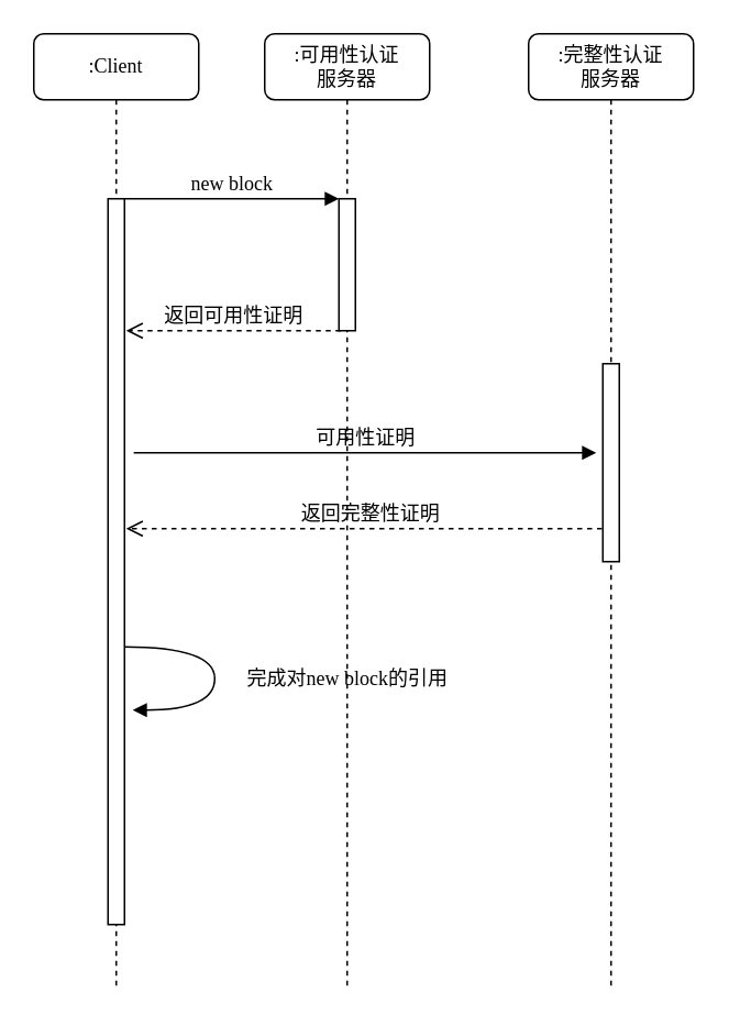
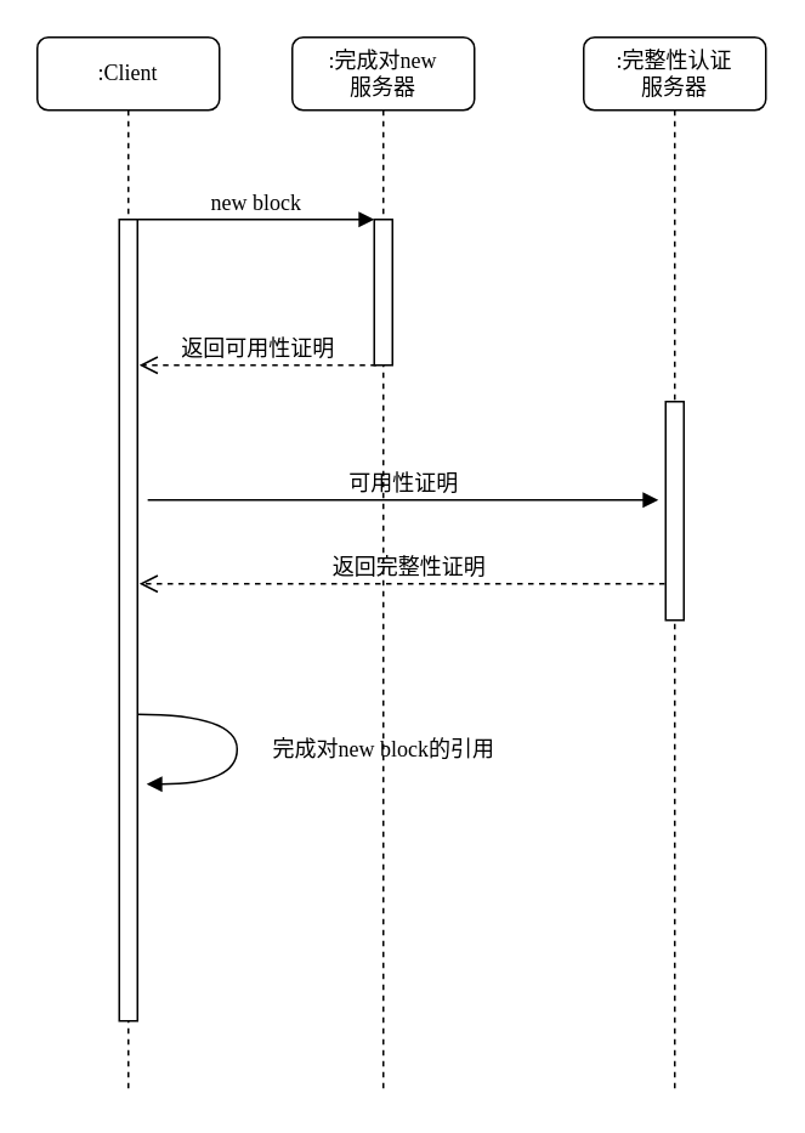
- <mxCell id="2" value=":可用性认证&lt;br&gt;服务器" style="shape=umlLifeline;perimeter=lifelinePerimeter;whiteSpace=wrap;html=1;container=1;collapsible=0;recursiveResize=0;outlineConnect=0;rounded=1;shadow=0;comic=0;labelBackgroundColor=none;strokeWidth=1;fontFamily=Verdana;fontSize=12;align=center;" parent="1" vertex="1"><mxGeometry x="160" y="20" width="100" height="580" as="geometry" /></mxCell>
+ <mxCell id="2" value=":完成对new&lt;br&gt;服务器" style="shape=umlLifeline;perimeter=lifelinePerimeter;whiteSpace=wrap;html=1;container=1;collapsible=0;recursiveResize=0;outlineConnect=0;rounded=1;shadow=0;comic=0;labelBackgroundColor=none;strokeWidth=1;fontFamily=Verdana;fontSize=12;align=center;" parent="1" vertex="1"><mxGeometry x="160" y="20" width="100" height="580" as="geometry" /></mxCell>
